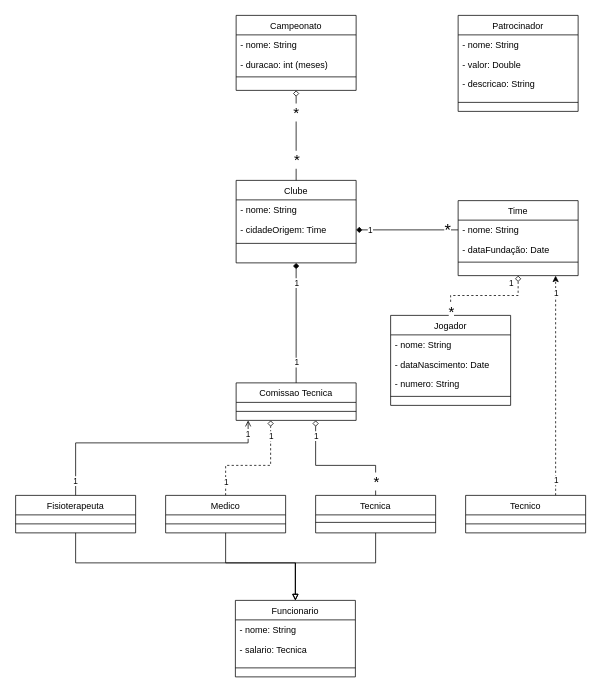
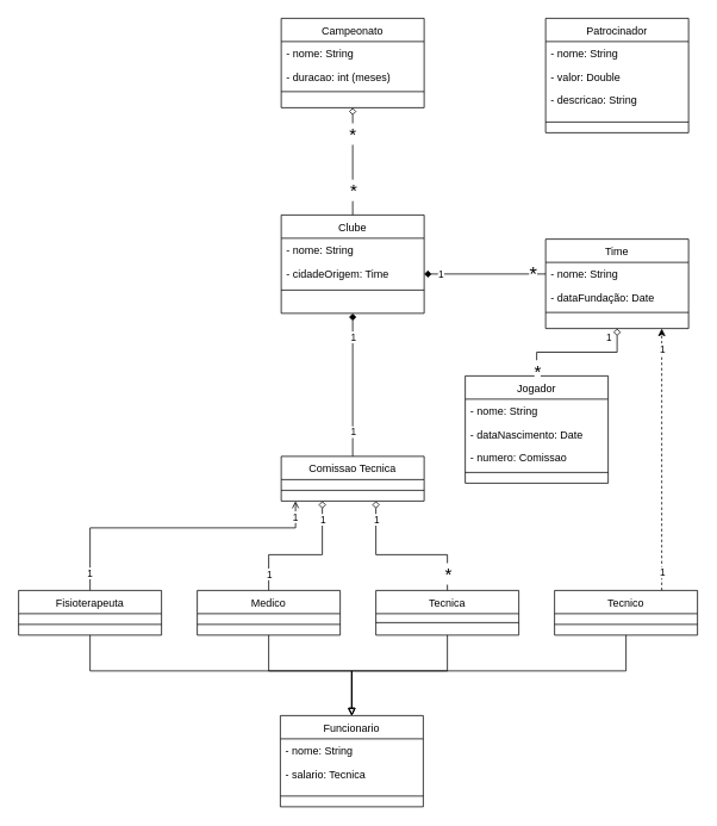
- <mxCell id="56" style="edgeStyle=orthogonalEdgeStyle;rounded=0;orthogonalLoop=1;jettySize=auto;html=1;endArrow=diamond;endFill=0;dashed=1;" edge="1" parent="1" source="10" target="59"><mxGeometry relative="1" as="geometry"><mxPoint x="330" y="450" as="targetPoint" /></mxGeometry></mxCell>
+ <mxCell id="56" style="edgeStyle=orthogonalEdgeStyle;rounded=0;orthogonalLoop=1;jettySize=auto;html=1;endArrow=diamond;endFill=0;" edge="1" parent="1" source="10" target="59"><mxGeometry relative="1" as="geometry"><mxPoint x="330" y="450" as="targetPoint" /></mxGeometry></mxCell>
- <mxCell id="13" value="- numero: String" style="text;align=left;verticalAlign=top;spacingLeft=4;spacingRight=4;overflow=hidden;rotatable=0;points=[[0,0.5],[1,0.5]];portConstraint=eastwest;" vertex="1" parent="10"><mxGeometry y="78" width="160" height="26" as="geometry" /></mxCell>
+ <mxCell id="13" value="- numero: Comissao" style="text;align=left;verticalAlign=top;spacingLeft=4;spacingRight=4;overflow=hidden;rotatable=0;points=[[0,0.5],[1,0.5]];portConstraint=eastwest;" vertex="1" parent="10"><mxGeometry y="78" width="160" height="26" as="geometry" /></mxCell>
- <mxCell id="27" style="edgeStyle=orthogonalEdgeStyle;rounded=0;orthogonalLoop=1;jettySize=auto;html=1;exitX=0.5;exitY=0;exitDx=0;exitDy=0;endArrow=diamond;endFill=0;dashed=1;" edge="1" parent="1" source="30" target="18"><mxGeometry relative="1" as="geometry"><Array as="points"><mxPoint x="300" y="620" /><mxPoint x="360" y="620" /></Array></mxGeometry></mxCell>
+ <mxCell id="27" style="edgeStyle=orthogonalEdgeStyle;rounded=0;orthogonalLoop=1;jettySize=auto;html=1;exitX=0.5;exitY=0;exitDx=0;exitDy=0;endArrow=diamond;endFill=0;" edge="1" parent="1" source="30" target="18"><mxGeometry relative="1" as="geometry"><Array as="points"><mxPoint x="300" y="620" /><mxPoint x="360" y="620" /></Array></mxGeometry></mxCell>
+ <mxCell id="38" style="edgeStyle=orthogonalEdgeStyle;rounded=0;orthogonalLoop=1;jettySize=auto;html=1;exitX=0.5;exitY=1;exitDx=0;exitDy=0;entryX=0.5;entryY=0;entryDx=0;entryDy=0;endArrow=block;endFill=0;" edge="1" parent="1" source="42" target="44"><mxGeometry relative="1" as="geometry"><Array as="points"><mxPoint x="700" y="750" /><mxPoint x="393" y="750" /></Array></mxGeometry></mxCell>
